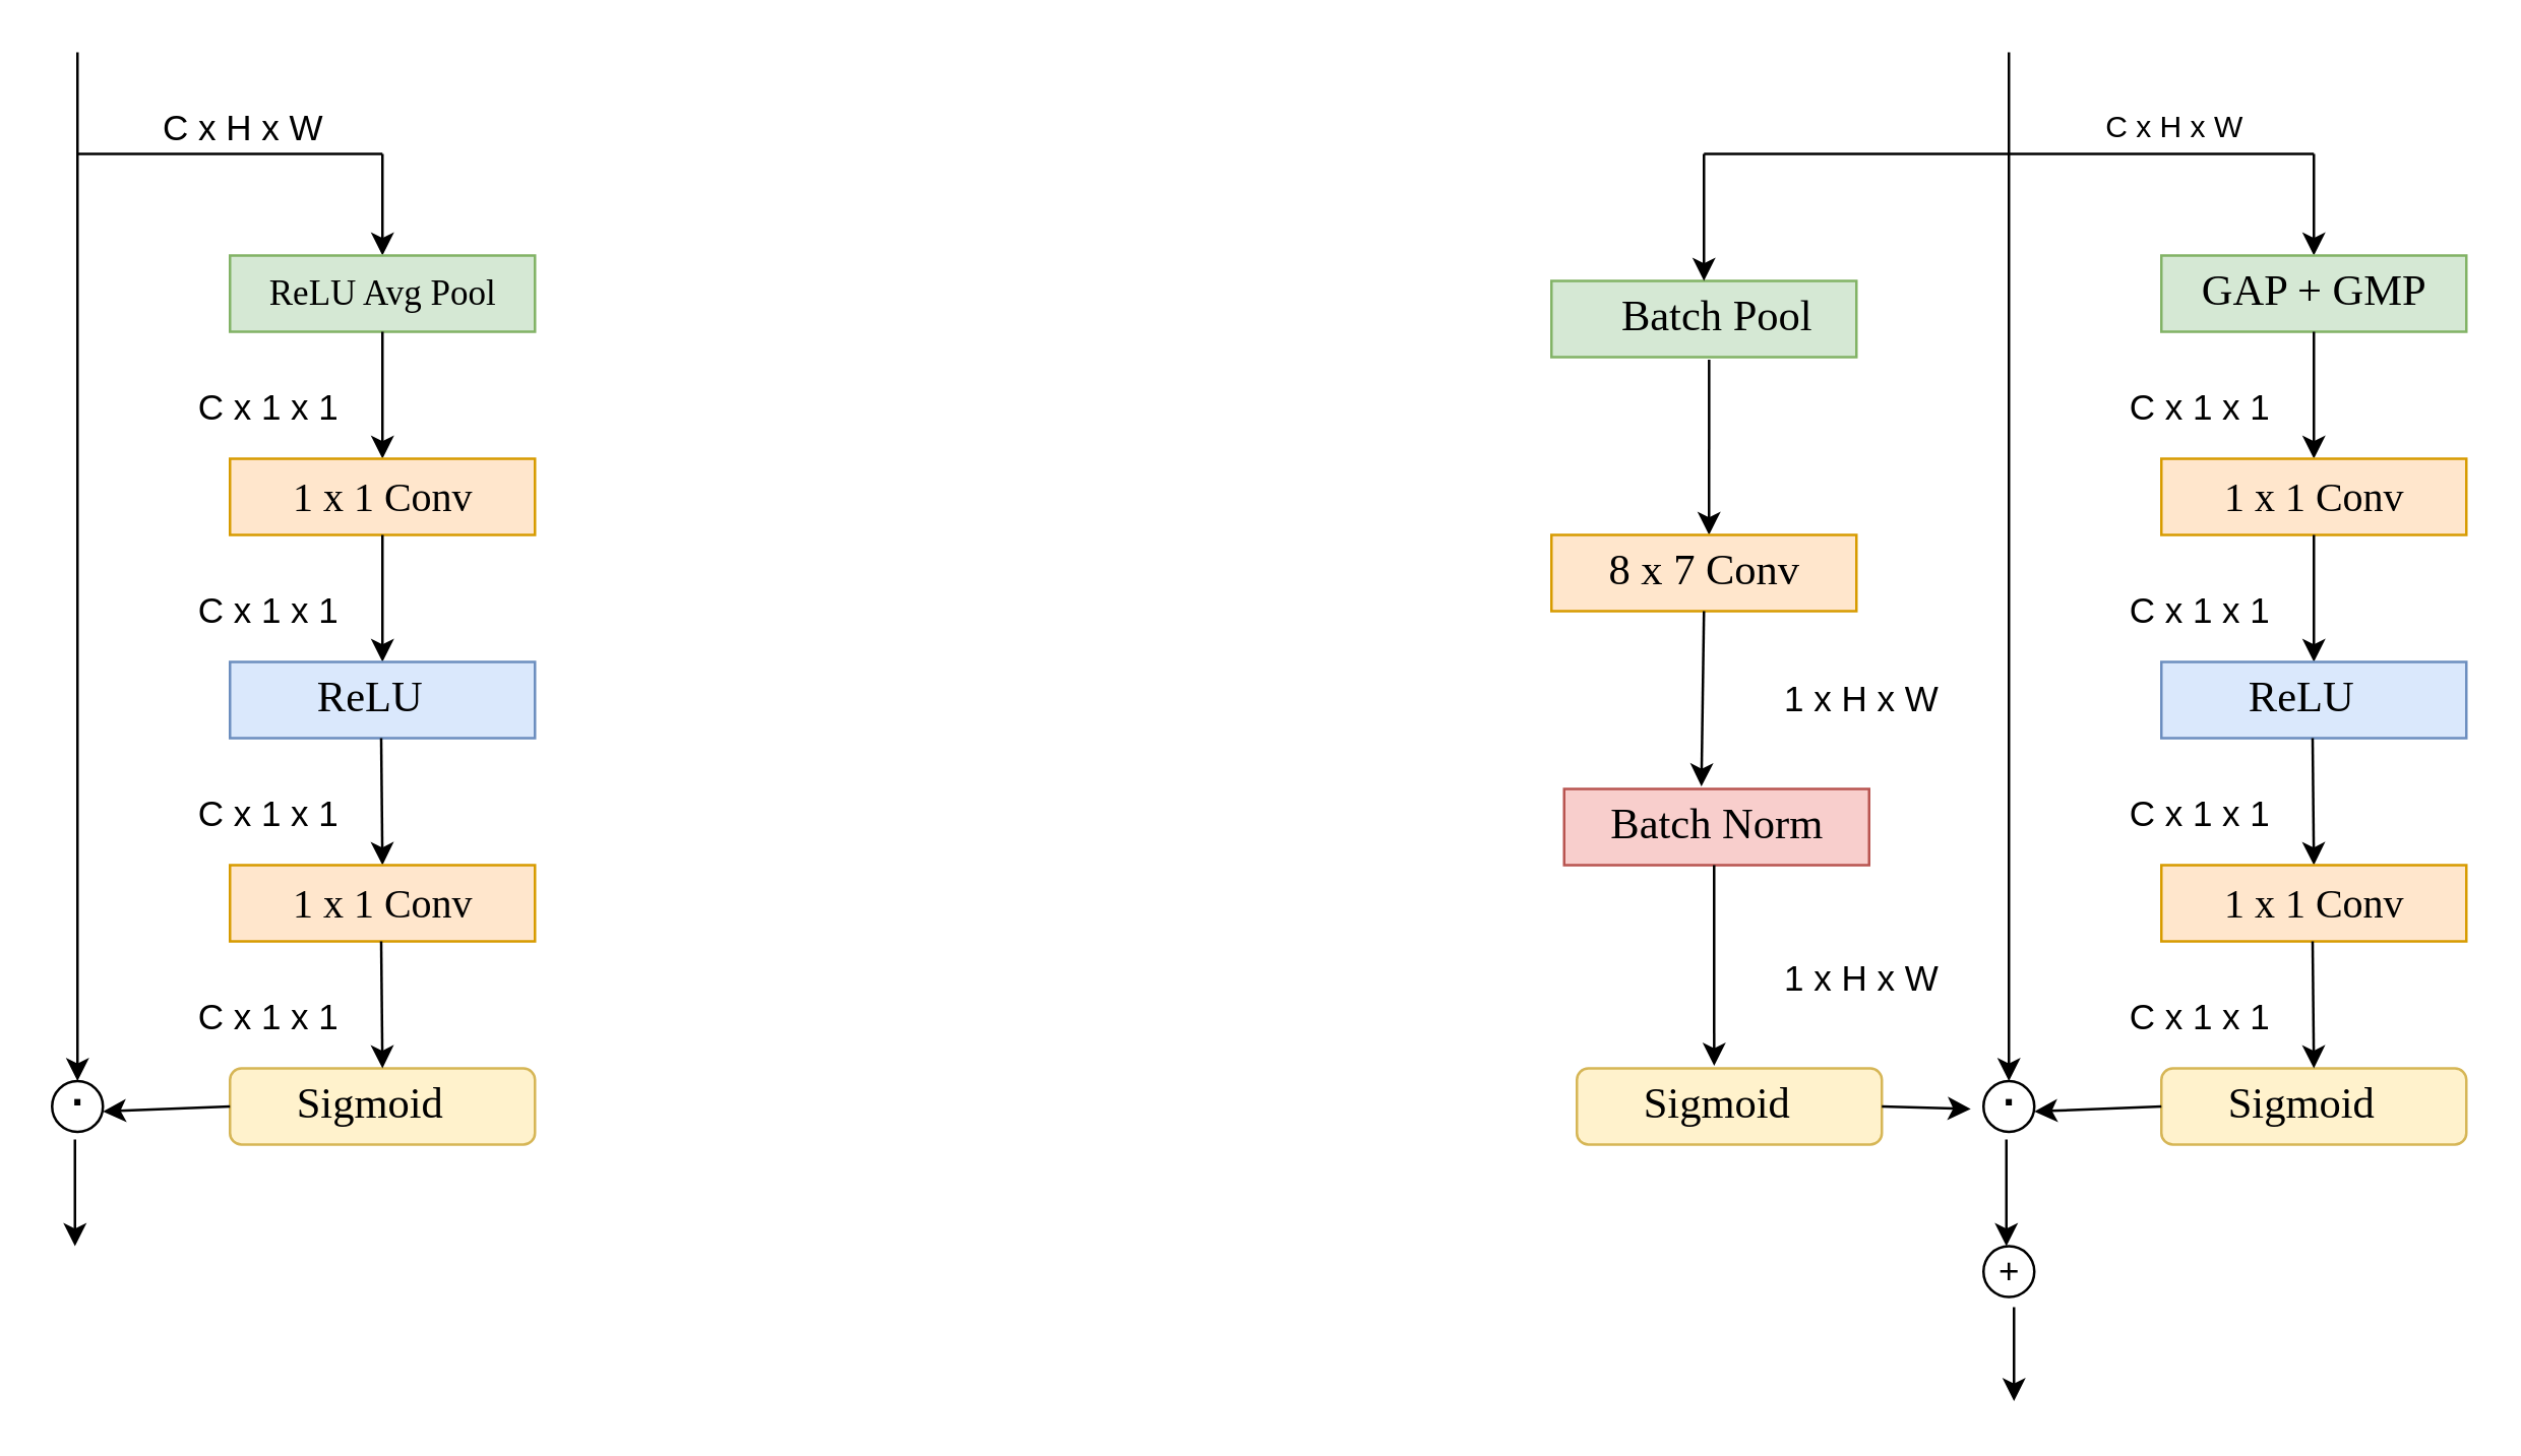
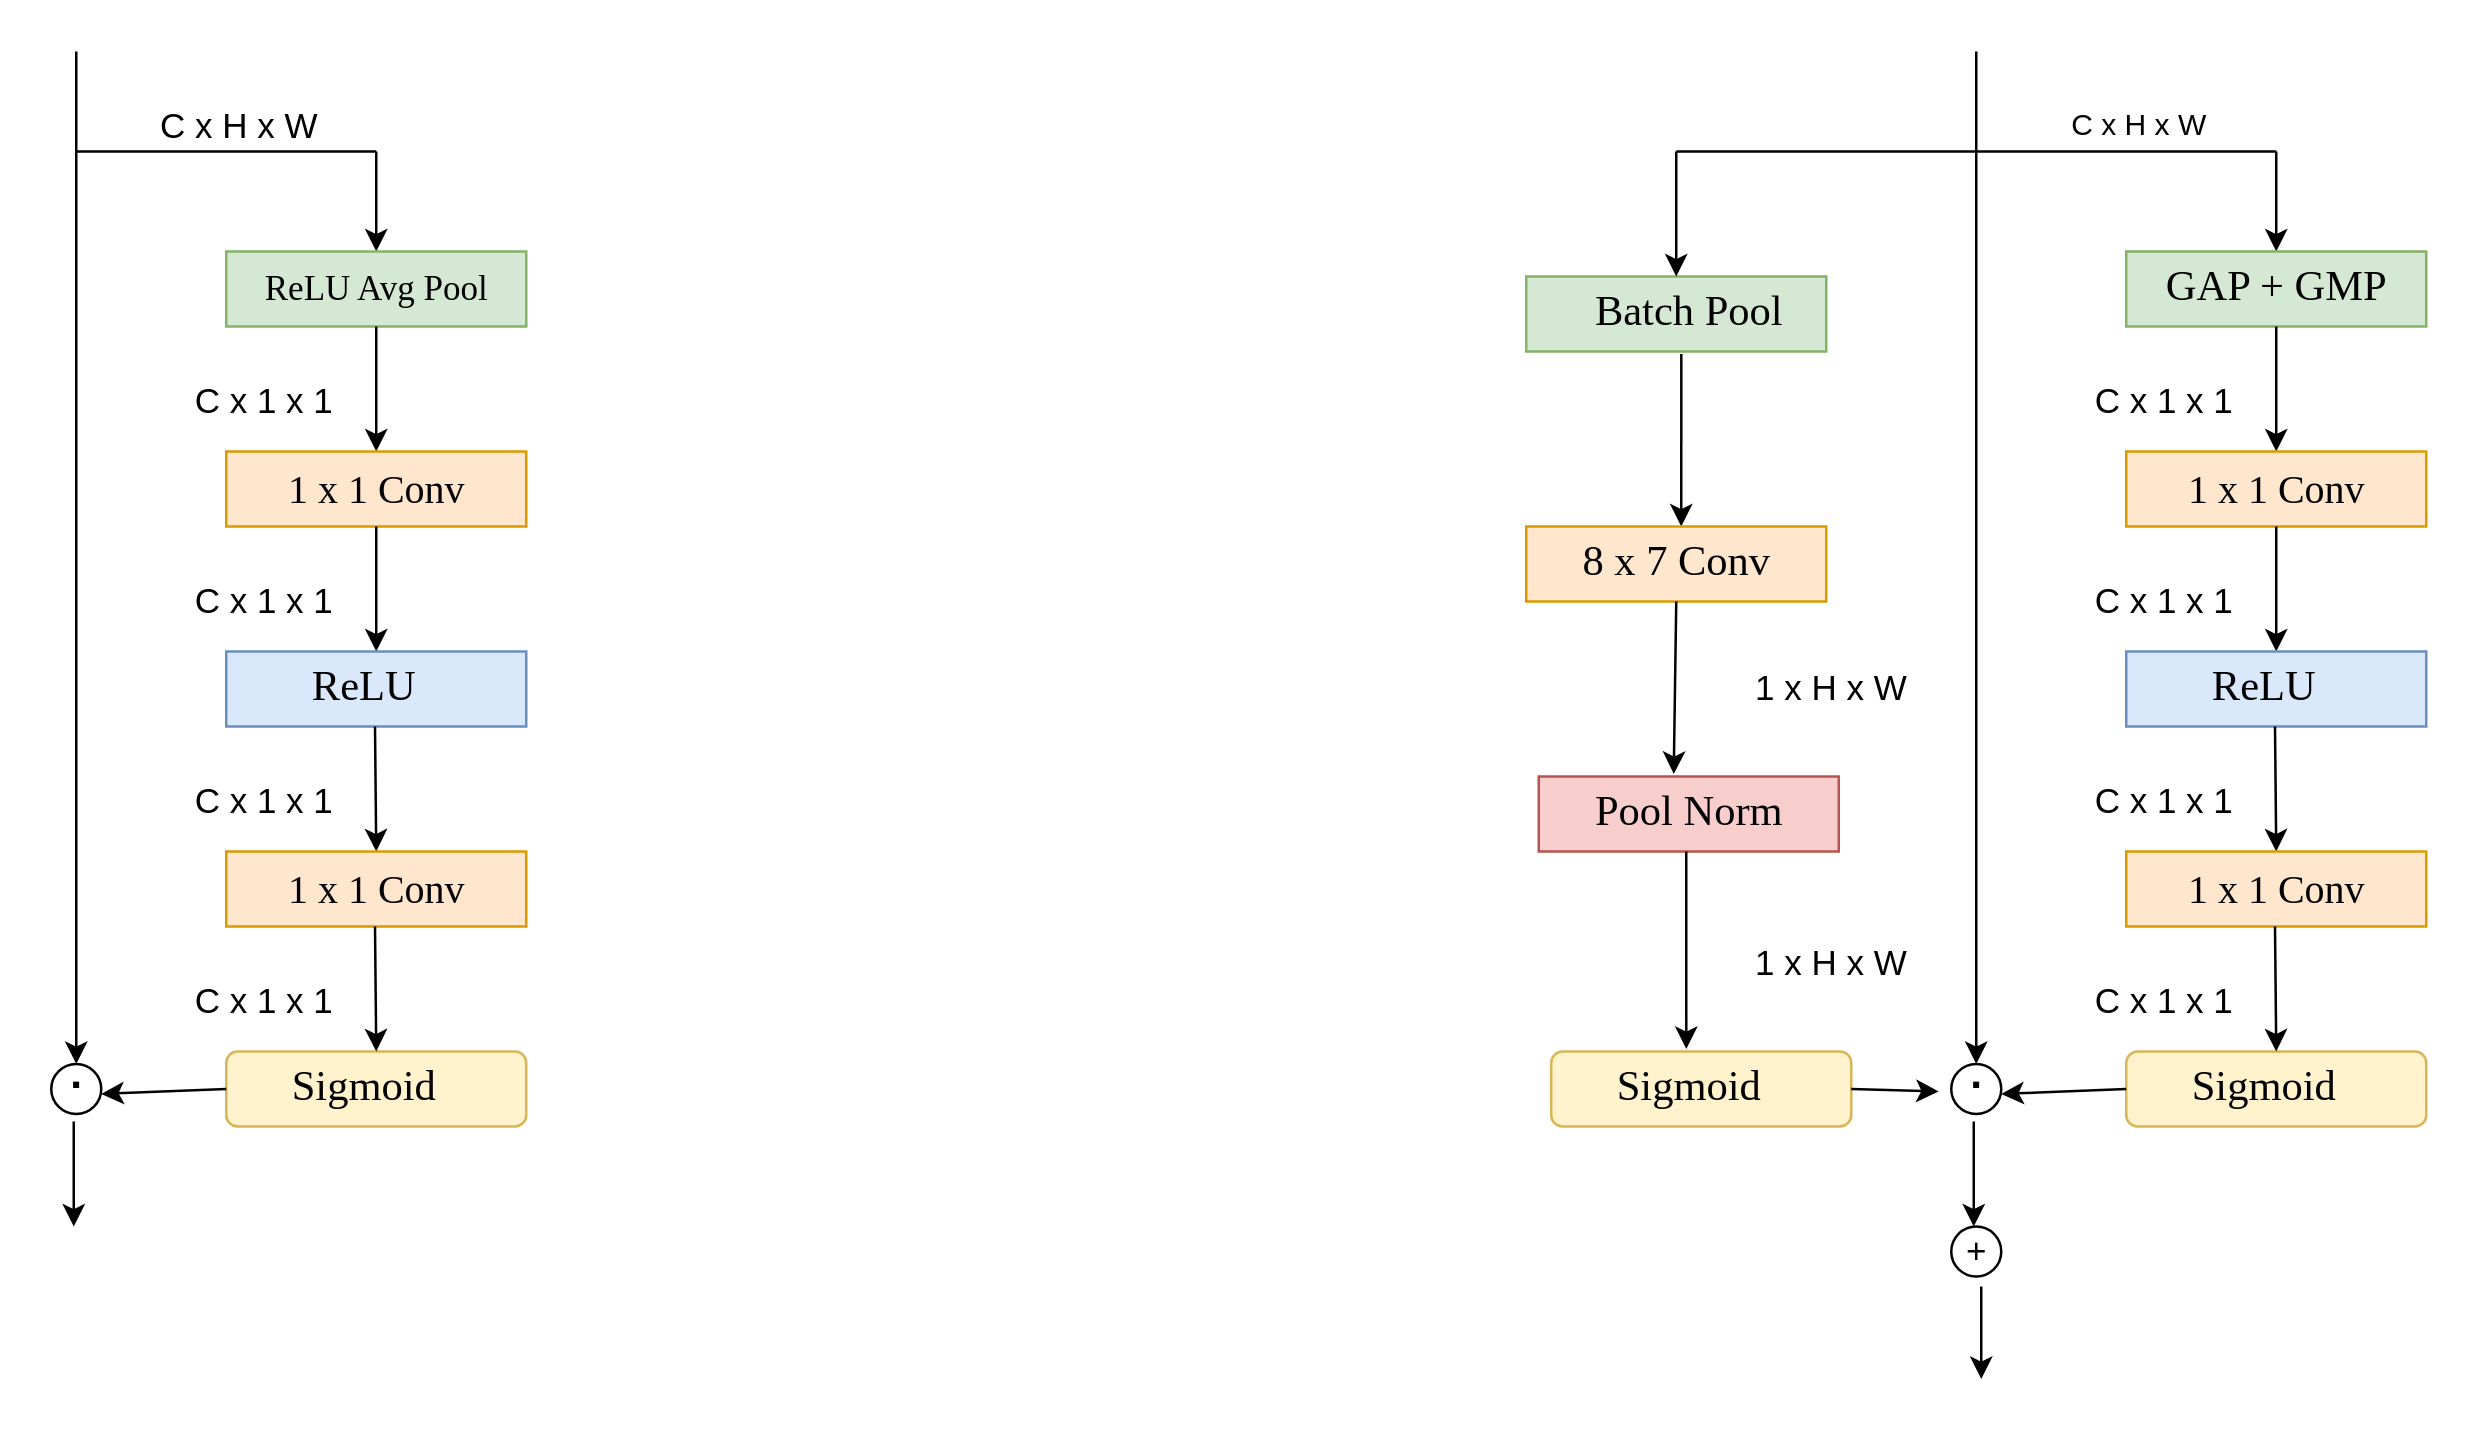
- <mxCell id="63" value="&lt;font face=&quot;Times New Roman&quot; style=&quot;font-size: 17px&quot;&gt;Batch Norm&lt;/font&gt;" style="text;html=1;resizable=0;autosize=1;align=center;verticalAlign=middle;points=[];fillColor=none;strokeColor=none;rounded=0;fontSize=14;" vertex="1" parent="1"><mxGeometry x="625" y="315" width="100" height="20" as="geometry" /></mxCell>
+ <mxCell id="63" value="&lt;font face=&quot;Times New Roman&quot; style=&quot;font-size: 17px&quot;&gt;Pool Norm&lt;/font&gt;" style="text;html=1;resizable=0;autosize=1;align=center;verticalAlign=middle;points=[];fillColor=none;strokeColor=none;rounded=0;fontSize=14;" vertex="1" parent="1"><mxGeometry x="625" y="315" width="100" height="20" as="geometry" /></mxCell>
